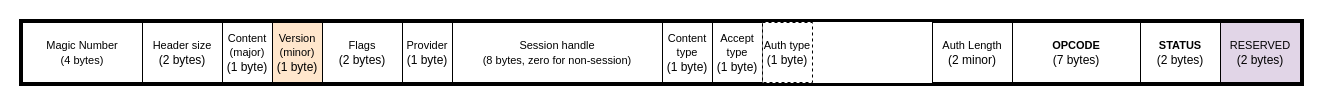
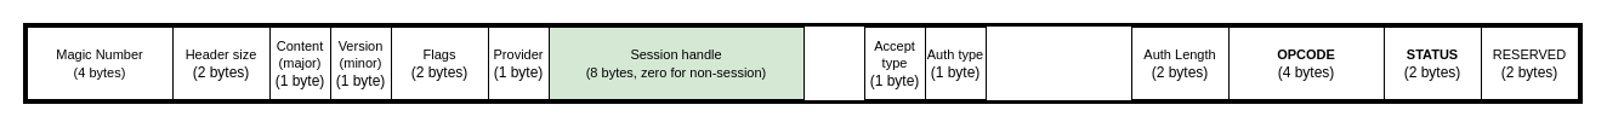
- <mxCell id="5" value="&lt;span style=&quot;font-size: 11px&quot;&gt;Version (minor)&lt;br&gt;&lt;/span&gt;(1 byte)" style="rounded=0;whiteSpace=wrap;html=1;fillColor=#ffe6cc;" parent="1" vertex="1"><mxGeometry x="272" y="22" width="50" height="60" as="geometry" /></mxCell>
+ <mxCell id="5" value="&lt;span style=&quot;font-size: 11px&quot;&gt;Version (minor)&lt;br&gt;&lt;/span&gt;(1 byte)" style="rounded=0;whiteSpace=wrap;html=1;" parent="1" vertex="1"><mxGeometry x="272" y="22" width="50" height="60" as="geometry" /></mxCell>
- <mxCell id="8" value="&lt;font style=&quot;font-size: 11px&quot;&gt;Session handle&lt;br&gt;(8 bytes, zero for non-session)&lt;br&gt;&lt;/font&gt;" style="rounded=0;whiteSpace=wrap;html=1;" parent="1" vertex="1"><mxGeometry x="452" y="22" width="210" height="60" as="geometry" /></mxCell>
+ <mxCell id="8" value="&lt;font style=&quot;font-size: 11px&quot;&gt;Session handle&lt;br&gt;(8 bytes, zero for non-session)&lt;br&gt;&lt;/font&gt;" style="rounded=0;whiteSpace=wrap;html=1;fillColor=#d5e8d4;" parent="1" vertex="1"><mxGeometry x="452" y="22" width="210" height="60" as="geometry" /></mxCell>
- <mxCell id="9" value="&lt;span style=&quot;font-size: 11px&quot;&gt;Content type&lt;br&gt;&lt;/span&gt;(1 byte)" style="rounded=0;whiteSpace=wrap;html=1;" parent="1" vertex="1"><mxGeometry x="662" y="22" width="50" height="60" as="geometry" /></mxCell>
- <mxCell id="11" value="&lt;span style=&quot;font-size: 11px&quot;&gt;Auth type&lt;br&gt;&lt;/span&gt;(1 byte)" style="rounded=0;whiteSpace=wrap;html=1;dashed=1;" parent="1" vertex="1"><mxGeometry x="762" y="22" width="50" height="60" as="geometry" /></mxCell>
+ <mxCell id="11" value="&lt;span style=&quot;font-size: 11px&quot;&gt;Auth type&lt;br&gt;&lt;/span&gt;(1 byte)" style="rounded=0;whiteSpace=wrap;html=1;" parent="1" vertex="1"><mxGeometry x="762" y="22" width="50" height="60" as="geometry" /></mxCell>
- <mxCell id="12" value="&lt;span style=&quot;font-size: 11px&quot;&gt;Auth Length&lt;br&gt;&lt;/span&gt;(2 minor)" style="rounded=0;whiteSpace=wrap;html=1;" parent="1" vertex="1"><mxGeometry x="932" y="22" width="80" height="60" as="geometry" /></mxCell>
+ <mxCell id="12" value="&lt;span style=&quot;font-size: 11px&quot;&gt;Auth Length&lt;br&gt;&lt;/span&gt;(2 bytes)" style="rounded=0;whiteSpace=wrap;html=1;" parent="1" vertex="1"><mxGeometry x="932" y="22" width="80" height="60" as="geometry" /></mxCell>
- <mxCell id="13" value="&lt;span style=&quot;font-size: 11px&quot;&gt;&lt;b&gt;OPCODE&lt;/b&gt;&lt;br&gt;&lt;/span&gt;(7 bytes)" style="rounded=0;whiteSpace=wrap;html=1;" parent="1" vertex="1"><mxGeometry x="1012" y="22" width="128" height="60" as="geometry" /></mxCell>
+ <mxCell id="13" value="&lt;span style=&quot;font-size: 11px&quot;&gt;&lt;b&gt;OPCODE&lt;/b&gt;&lt;br&gt;&lt;/span&gt;(4 bytes)" style="rounded=0;whiteSpace=wrap;html=1;" parent="1" vertex="1"><mxGeometry x="1012" y="22" width="128" height="60" as="geometry" /></mxCell>
- <mxCell id="15" value="&lt;span style=&quot;font-size: 11px&quot;&gt;RESERVED&lt;br&gt;&lt;/span&gt;(2 bytes)" style="rounded=0;whiteSpace=wrap;html=1;fillColor=#e1d5e7;" vertex="1" parent="1"><mxGeometry x="1220" y="22" width="80" height="60" as="geometry" /></mxCell>
+ <mxCell id="15" value="&lt;span style=&quot;font-size: 11px&quot;&gt;RESERVED&lt;br&gt;&lt;/span&gt;(2 bytes)" style="rounded=0;whiteSpace=wrap;html=1;" vertex="1" parent="1"><mxGeometry x="1220" y="22" width="80" height="60" as="geometry" /></mxCell>
